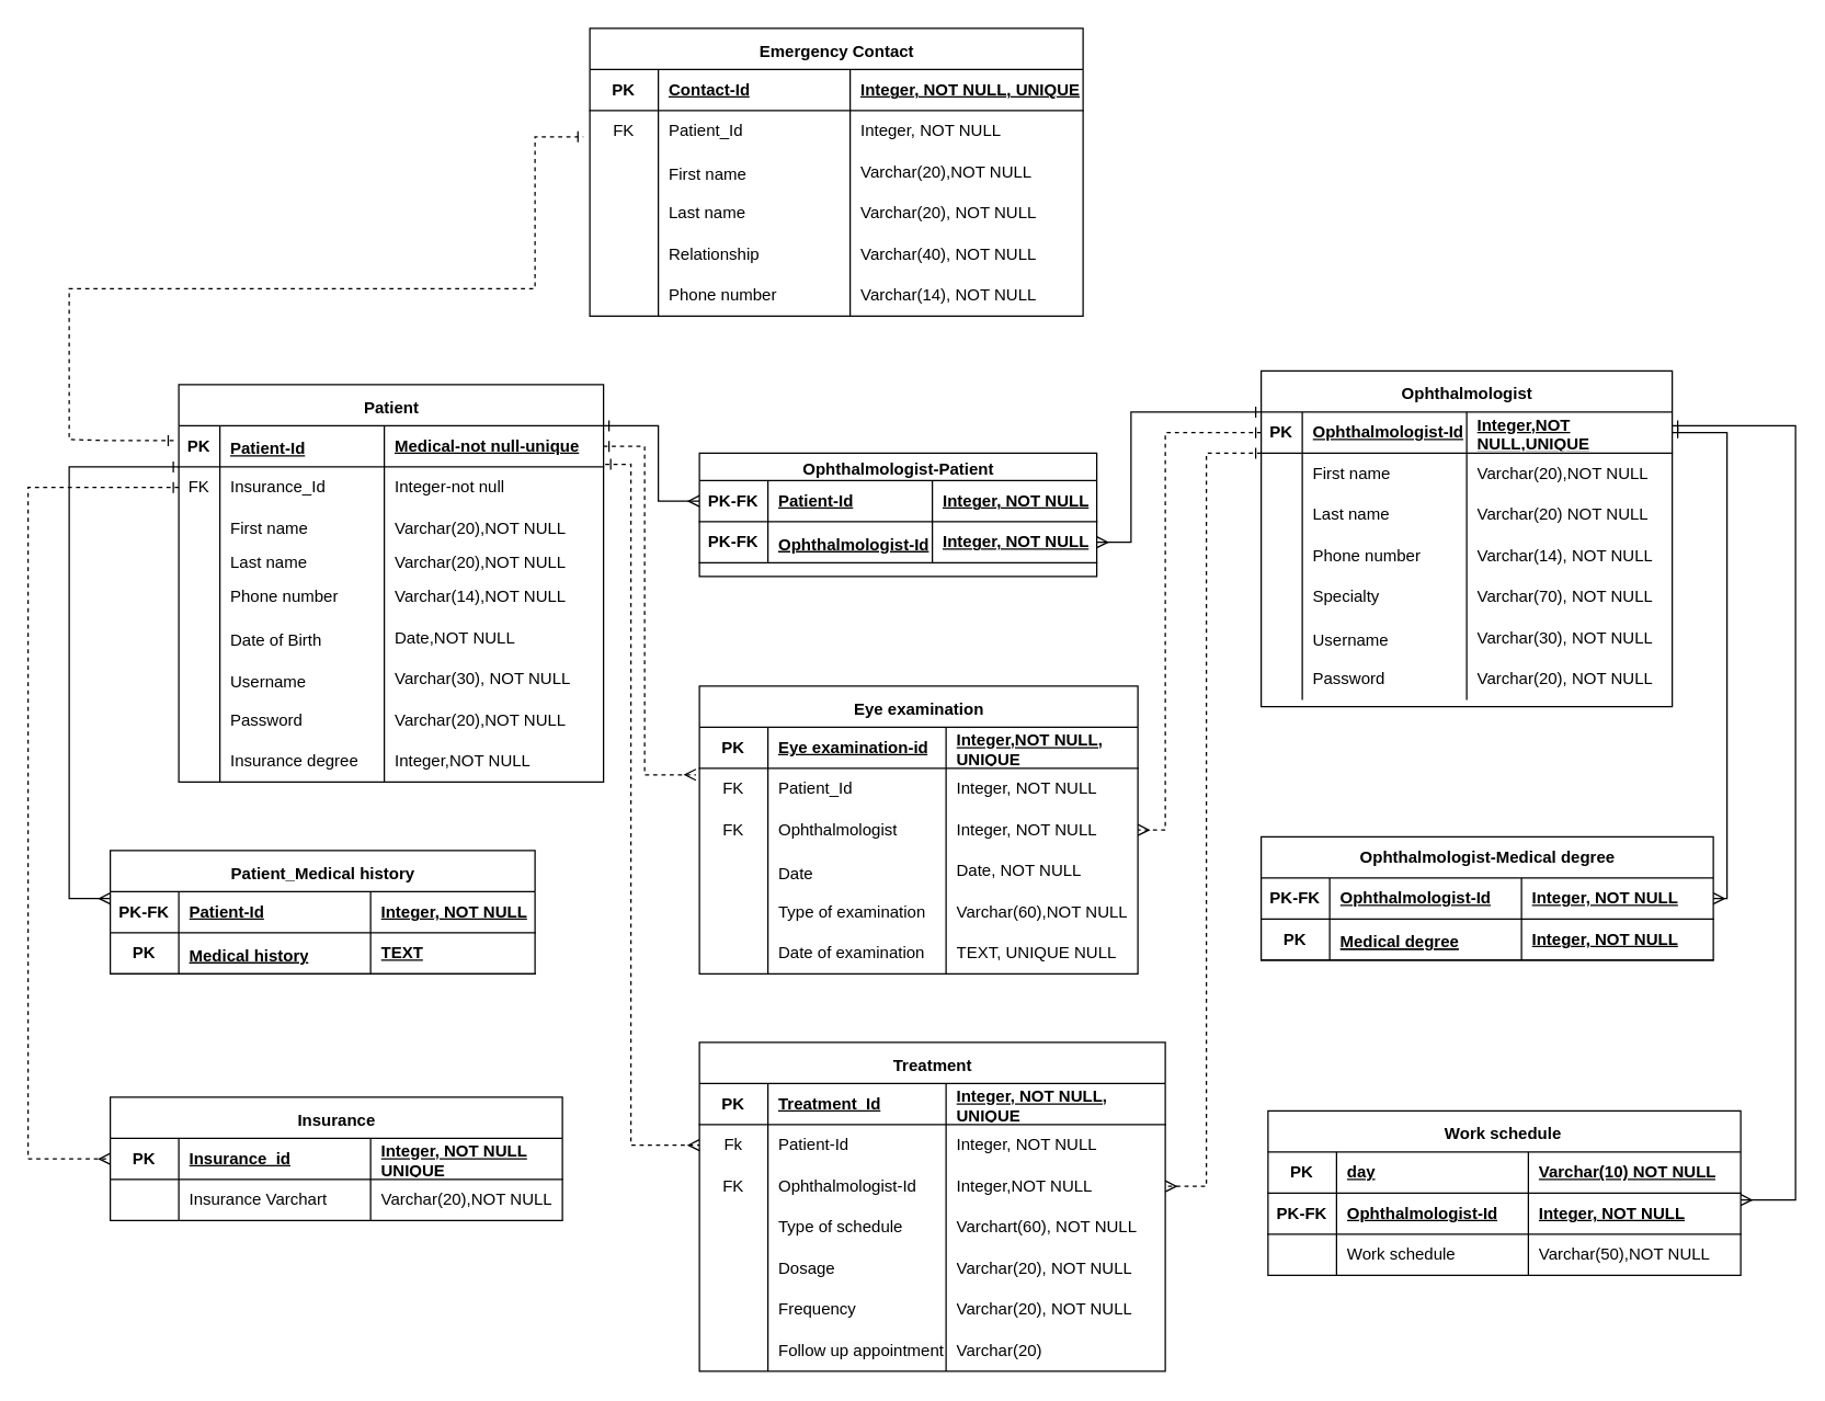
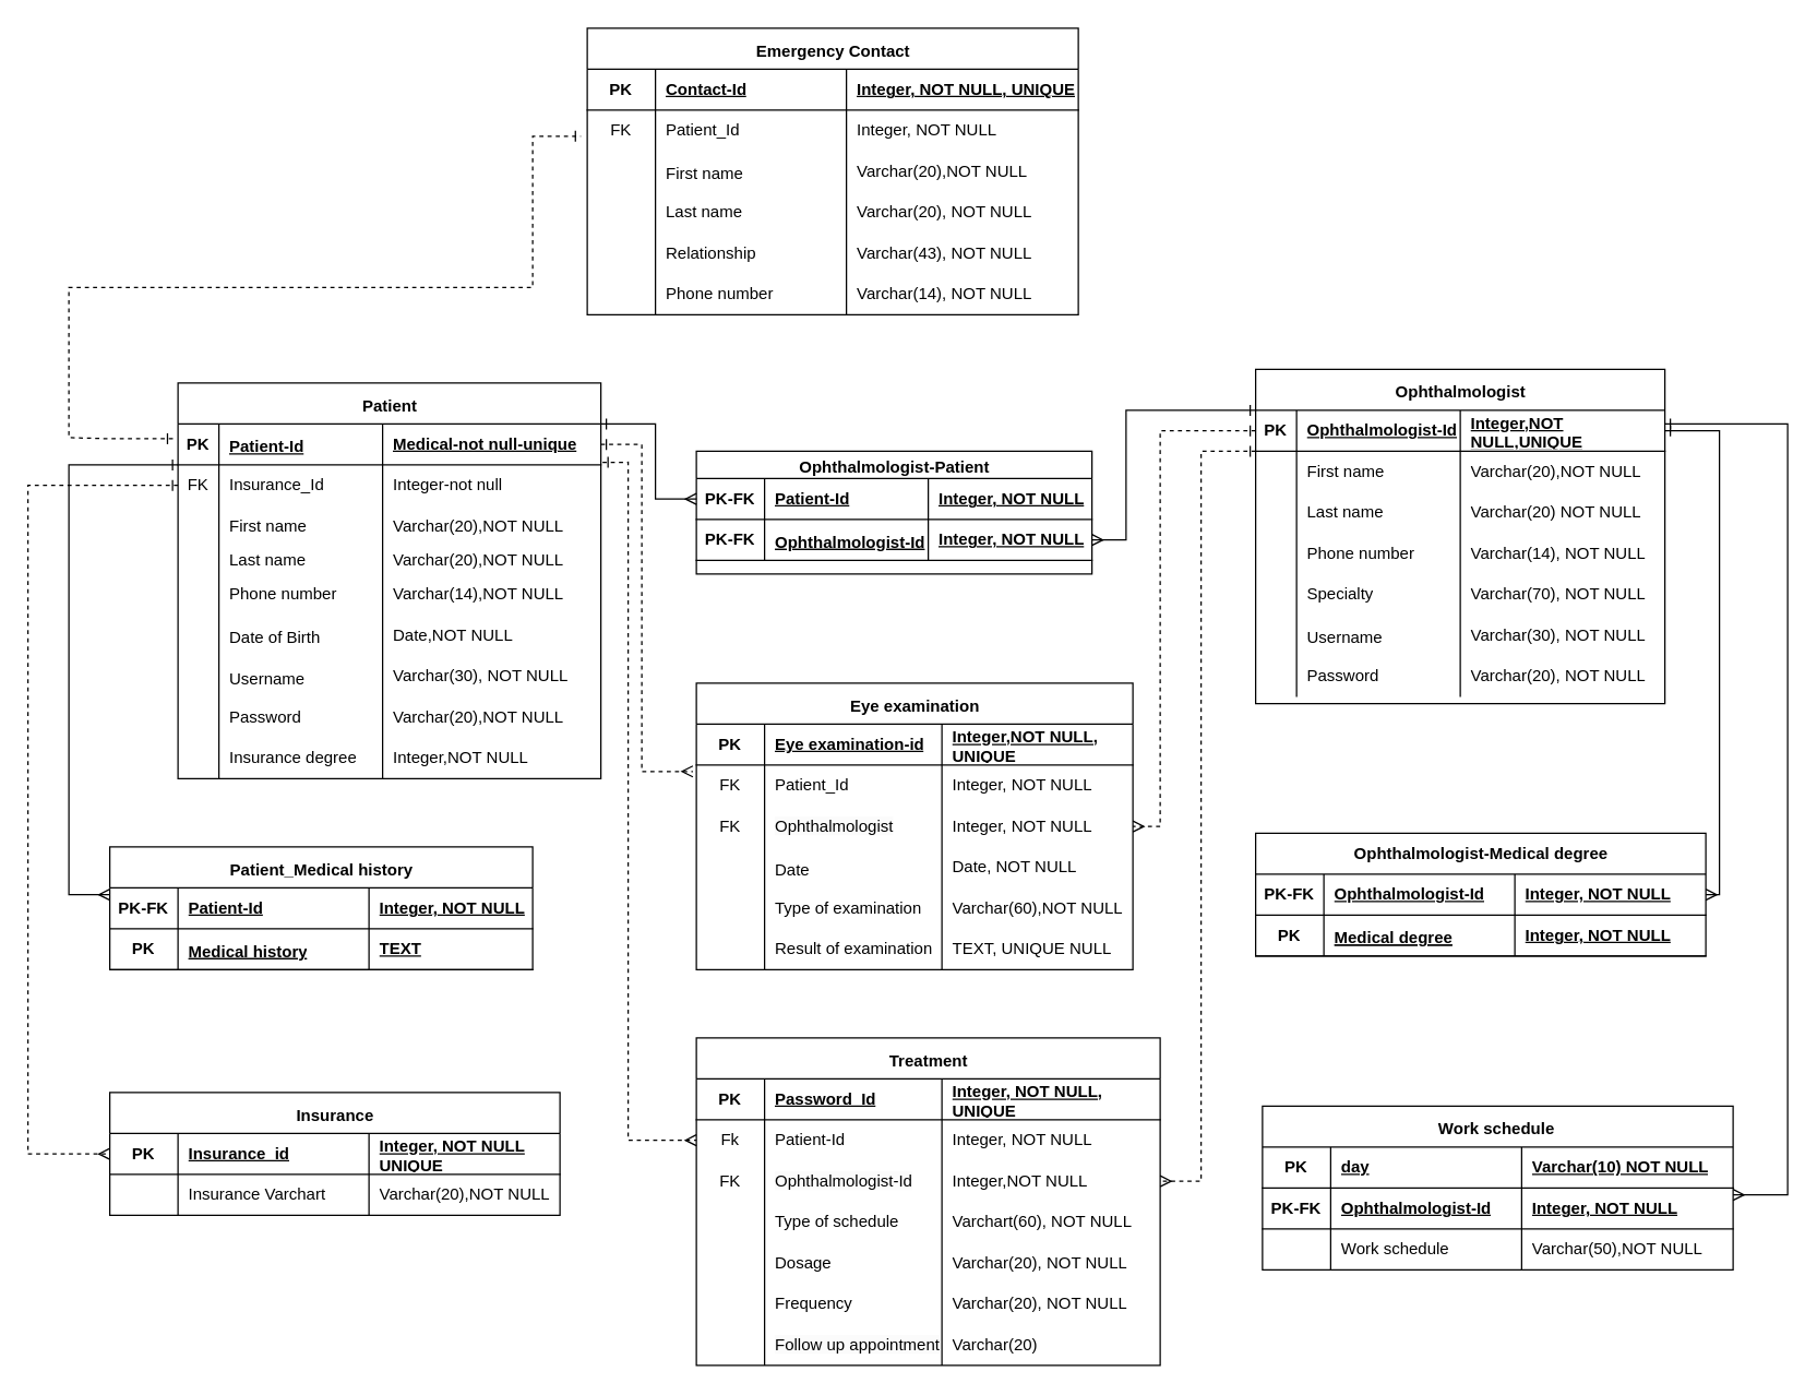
- <mxCell id="160" value="Varchar(40), NOT NULL" style="shape=partialRectangle;connectable=0;fillColor=none;top=0;left=0;bottom=0;right=0;align=left;spacingLeft=6;overflow=hidden;whiteSpace=wrap;html=1;" parent="157" vertex="1"><mxGeometry x="190" width="170" height="30" as="geometry"><mxRectangle width="170" height="30" as="alternateBounds" /></mxGeometry></mxCell>
+ <mxCell id="160" value="Varchar(43), NOT NULL" style="shape=partialRectangle;connectable=0;fillColor=none;top=0;left=0;bottom=0;right=0;align=left;spacingLeft=6;overflow=hidden;whiteSpace=wrap;html=1;" parent="157" vertex="1"><mxGeometry x="190" width="170" height="30" as="geometry"><mxRectangle width="170" height="30" as="alternateBounds" /></mxGeometry></mxCell>
- <mxCell id="109" value="Date of examination" style="shape=partialRectangle;connectable=0;fillColor=none;top=0;left=0;bottom=0;right=0;align=left;spacingLeft=6;overflow=hidden;whiteSpace=wrap;html=1;" parent="107" vertex="1"><mxGeometry x="50" width="130" height="30" as="geometry"><mxRectangle width="130" height="30" as="alternateBounds" /></mxGeometry></mxCell>
+ <mxCell id="109" value="Result of examination" style="shape=partialRectangle;connectable=0;fillColor=none;top=0;left=0;bottom=0;right=0;align=left;spacingLeft=6;overflow=hidden;whiteSpace=wrap;html=1;" parent="107" vertex="1"><mxGeometry x="50" width="130" height="30" as="geometry"><mxRectangle width="130" height="30" as="alternateBounds" /></mxGeometry></mxCell>
- <mxCell id="114" value="Treatment_Id" style="shape=partialRectangle;connectable=0;fillColor=none;top=0;left=0;bottom=0;right=0;align=left;spacingLeft=6;fontStyle=5;overflow=hidden;whiteSpace=wrap;html=1;" parent="112" vertex="1"><mxGeometry x="50" width="130" height="30" as="geometry"><mxRectangle width="130" height="30" as="alternateBounds" /></mxGeometry></mxCell>
+ <mxCell id="114" value="Password_Id" style="shape=partialRectangle;connectable=0;fillColor=none;top=0;left=0;bottom=0;right=0;align=left;spacingLeft=6;fontStyle=5;overflow=hidden;whiteSpace=wrap;html=1;" parent="112" vertex="1"><mxGeometry x="50" width="130" height="30" as="geometry"><mxRectangle width="130" height="30" as="alternateBounds" /></mxGeometry></mxCell>
